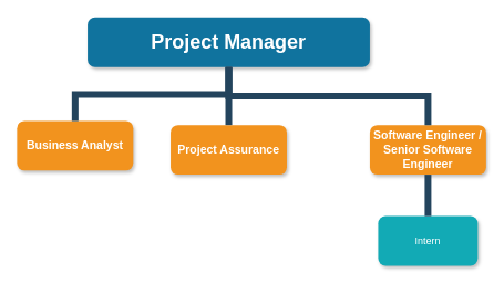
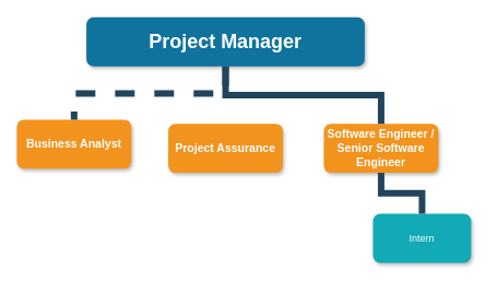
- <mxCell id="8" value="" style="edgeStyle=elbowEdgeStyle;elbow=vertical;rounded=0;fontColor=#000000;endArrow=none;endFill=0;strokeWidth=8;strokeColor=#23445D;" parent="1" source="2" target="3" edge="1"><mxGeometry width="100" height="100" relative="1" as="geometry"><mxPoint x="-355" y="110" as="sourcePoint" /><mxPoint x="-255" y="10" as="targetPoint" /></mxGeometry></mxCell>
+ <mxCell id="8" value="" style="edgeStyle=elbowEdgeStyle;elbow=vertical;rounded=0;fontColor=#000000;endArrow=none;endFill=0;strokeWidth=8;strokeColor=#23445D;dashed=1;" parent="1" source="2" target="3" edge="1"><mxGeometry width="100" height="100" relative="1" as="geometry"><mxPoint x="-355" y="110" as="sourcePoint" /><mxPoint x="-255" y="10" as="targetPoint" /></mxGeometry></mxCell>
- <mxCell id="9" value="" style="edgeStyle=elbowEdgeStyle;elbow=vertical;rounded=0;fontColor=#000000;endArrow=none;endFill=0;strokeWidth=8;strokeColor=#23445D;" parent="1" source="2" target="4" edge="1"><mxGeometry width="100" height="100" relative="1" as="geometry"><mxPoint x="-345" y="120" as="sourcePoint" /><mxPoint x="-245" y="20" as="targetPoint" /></mxGeometry></mxCell>
- <mxCell id="5" value="Software Engineer / Senior Software Engineer" style="whiteSpace=wrap;rounded=1;fillColor=#F2931E;strokeColor=none;shadow=1;fontColor=#FFFFFF;fontStyle=1;fontSize=14" parent="1" vertex="1"><mxGeometry x="445" y="150" width="140" height="60" as="geometry" /></mxCell>
+ <mxCell id="5" value="Software Engineer / Senior Software Engineer" style="whiteSpace=wrap;rounded=1;fillColor=#F2931E;strokeColor=none;shadow=1;fontColor=#FFFFFF;fontStyle=1;fontSize=14" parent="1" vertex="1"><mxGeometry x="395" y="150" width="140" height="60" as="geometry" /></mxCell>
